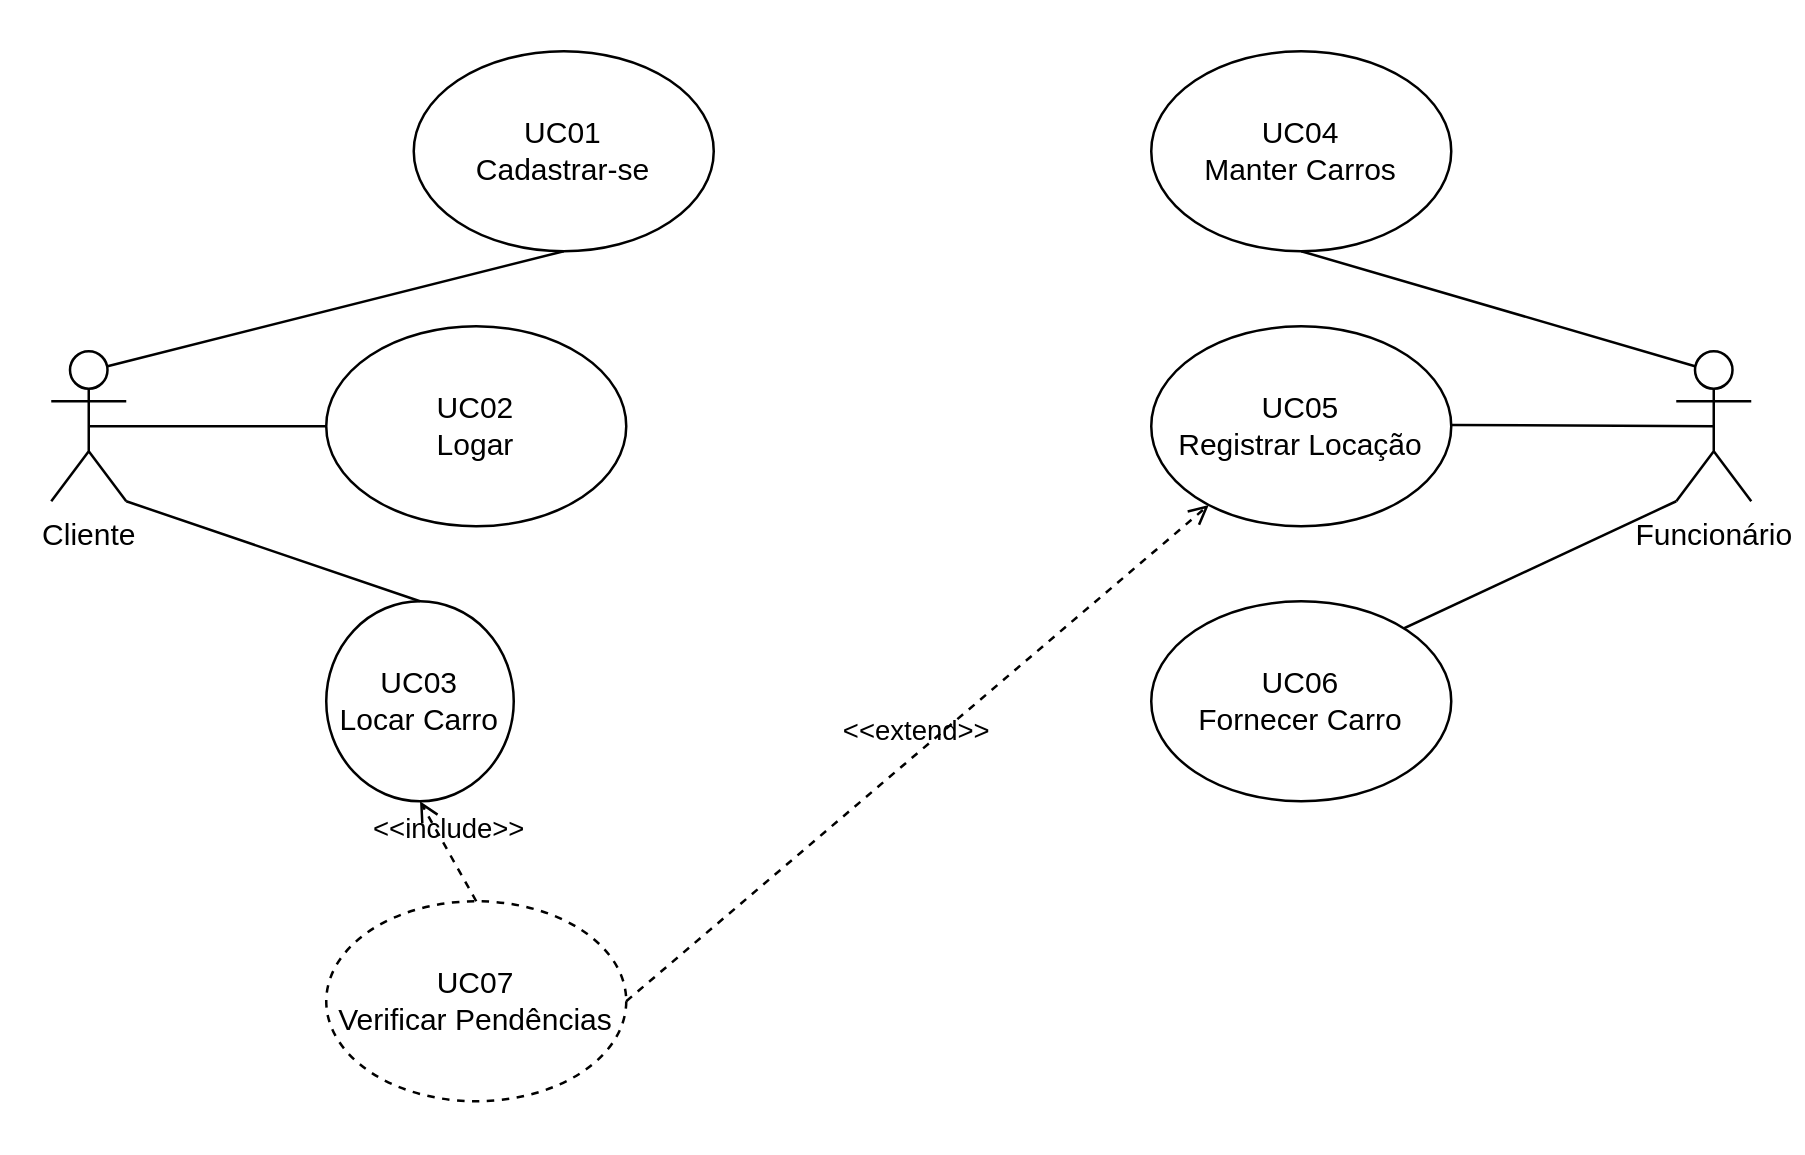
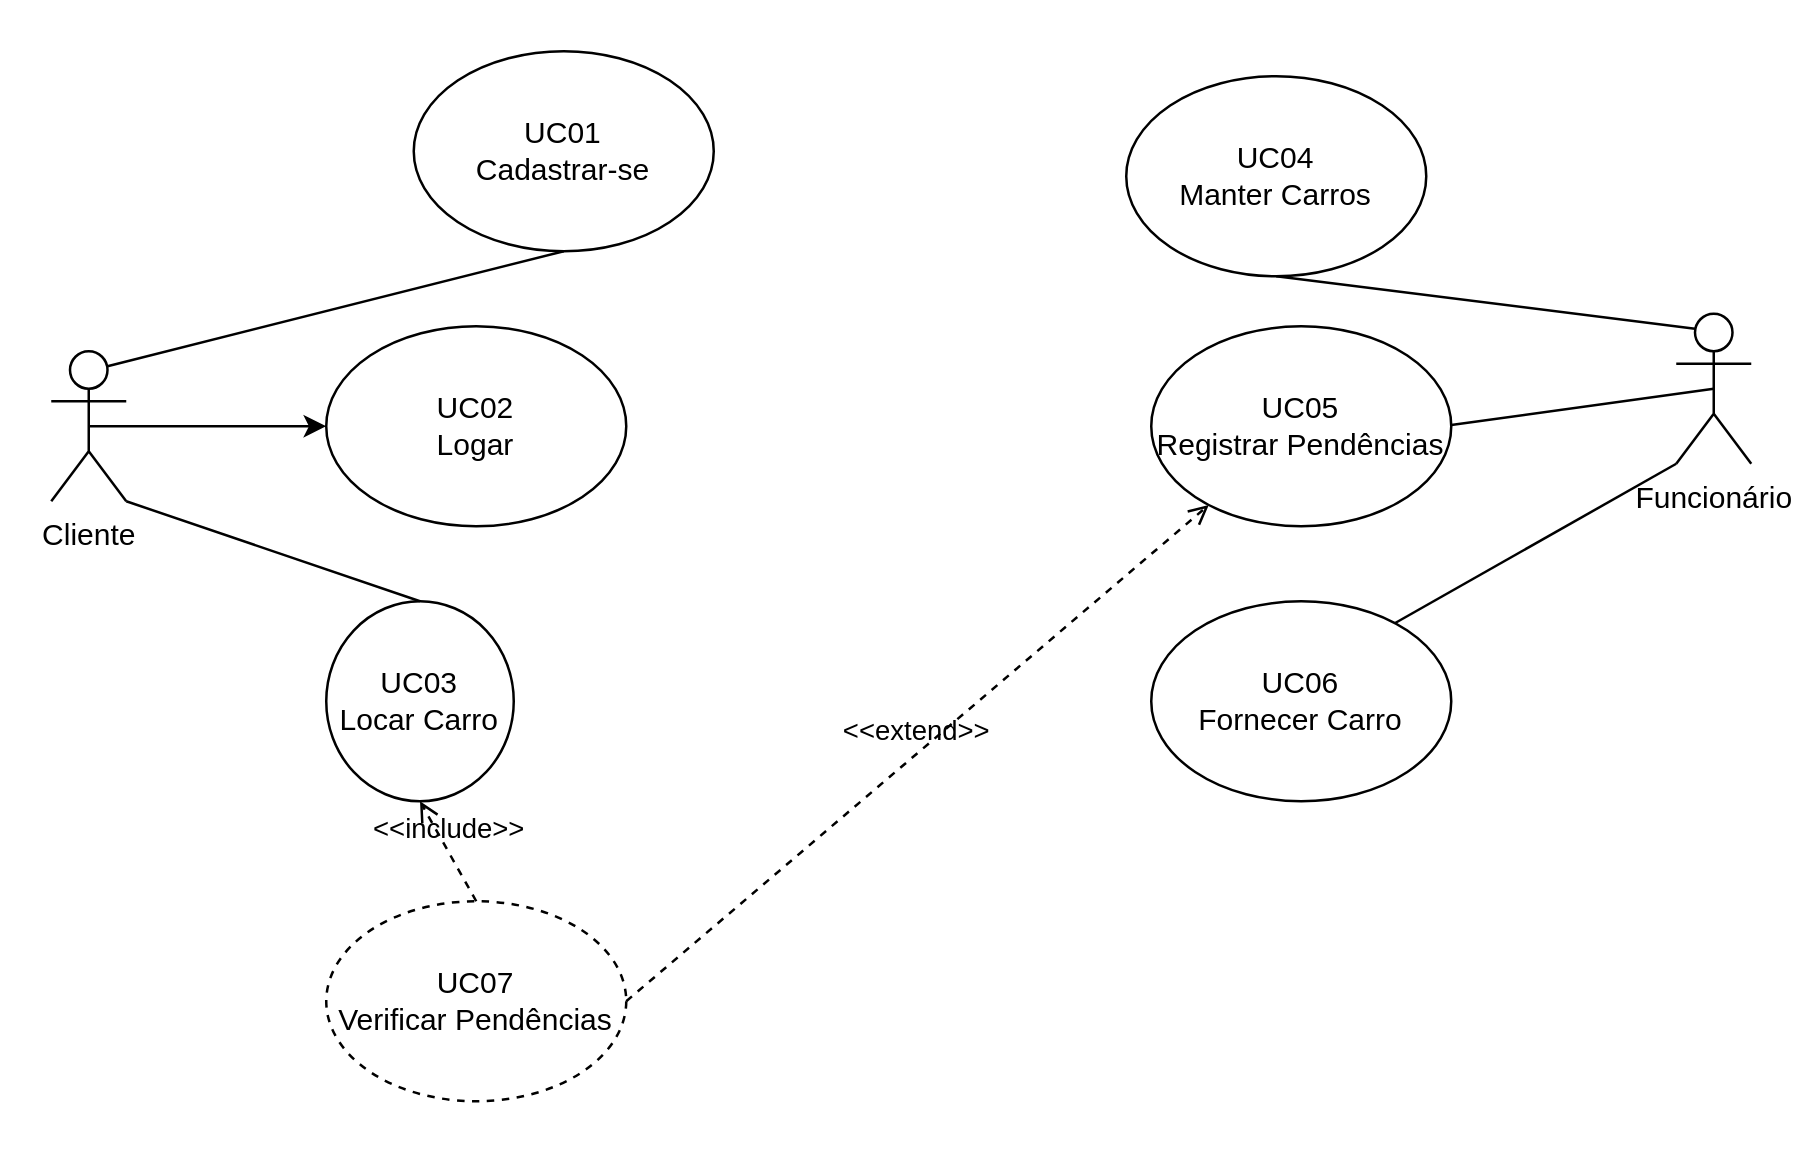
- <mxCell id="10" value="UC04&lt;br&gt;Manter Carros" style="ellipse;whiteSpace=wrap;html=1;" vertex="1" parent="1"><mxGeometry x="460" y="20" width="120" height="80" as="geometry" /></mxCell>
+ <mxCell id="10" value="UC04&lt;br&gt;Manter Carros" style="ellipse;whiteSpace=wrap;html=1;" vertex="1" parent="1"><mxGeometry x="450" y="30" width="120" height="80" as="geometry" /></mxCell>
- <mxCell id="8" value="" style="endArrow=none;html=1;rounded=0;exitX=0.5;exitY=0.5;exitDx=0;exitDy=0;exitPerimeter=0;entryX=0;entryY=0.5;entryDx=0;entryDy=0;" edge="1" parent="1" source="2" target="5"><mxGeometry width="50" height="50" relative="1" as="geometry"><mxPoint x="80" y="180" as="sourcePoint" /><mxPoint x="130" y="130" as="targetPoint" /></mxGeometry></mxCell>
+ <mxCell id="8" value="" style="endArrow=classic;html=1;rounded=0;exitX=0.5;exitY=0.5;exitDx=0;exitDy=0;exitPerimeter=0;entryX=0;entryY=0.5;entryDx=0;entryDy=0;" edge="1" parent="1" source="2" target="5"><mxGeometry width="50" height="50" relative="1" as="geometry"><mxPoint x="80" y="180" as="sourcePoint" /><mxPoint x="130" y="130" as="targetPoint" /></mxGeometry></mxCell>
- <mxCell id="11" value="UC05&lt;br&gt;Registrar Locação" style="ellipse;whiteSpace=wrap;html=1;" vertex="1" parent="1"><mxGeometry x="460" y="130" width="120" height="80" as="geometry" /></mxCell>
+ <mxCell id="11" value="UC05&lt;br&gt;Registrar Pendências" style="ellipse;whiteSpace=wrap;html=1;" vertex="1" parent="1"><mxGeometry x="460" y="130" width="120" height="80" as="geometry" /></mxCell>
- <mxCell id="3" value="Funcionário" style="shape=umlActor;verticalLabelPosition=bottom;verticalAlign=top;html=1;outlineConnect=0;" vertex="1" parent="1"><mxGeometry x="670" y="140" width="30" height="60" as="geometry" /></mxCell>
+ <mxCell id="3" value="Funcionário" style="shape=umlActor;verticalLabelPosition=bottom;verticalAlign=top;html=1;outlineConnect=0;" vertex="1" parent="1"><mxGeometry x="670" y="125" width="30" height="60" as="geometry" /></mxCell>
